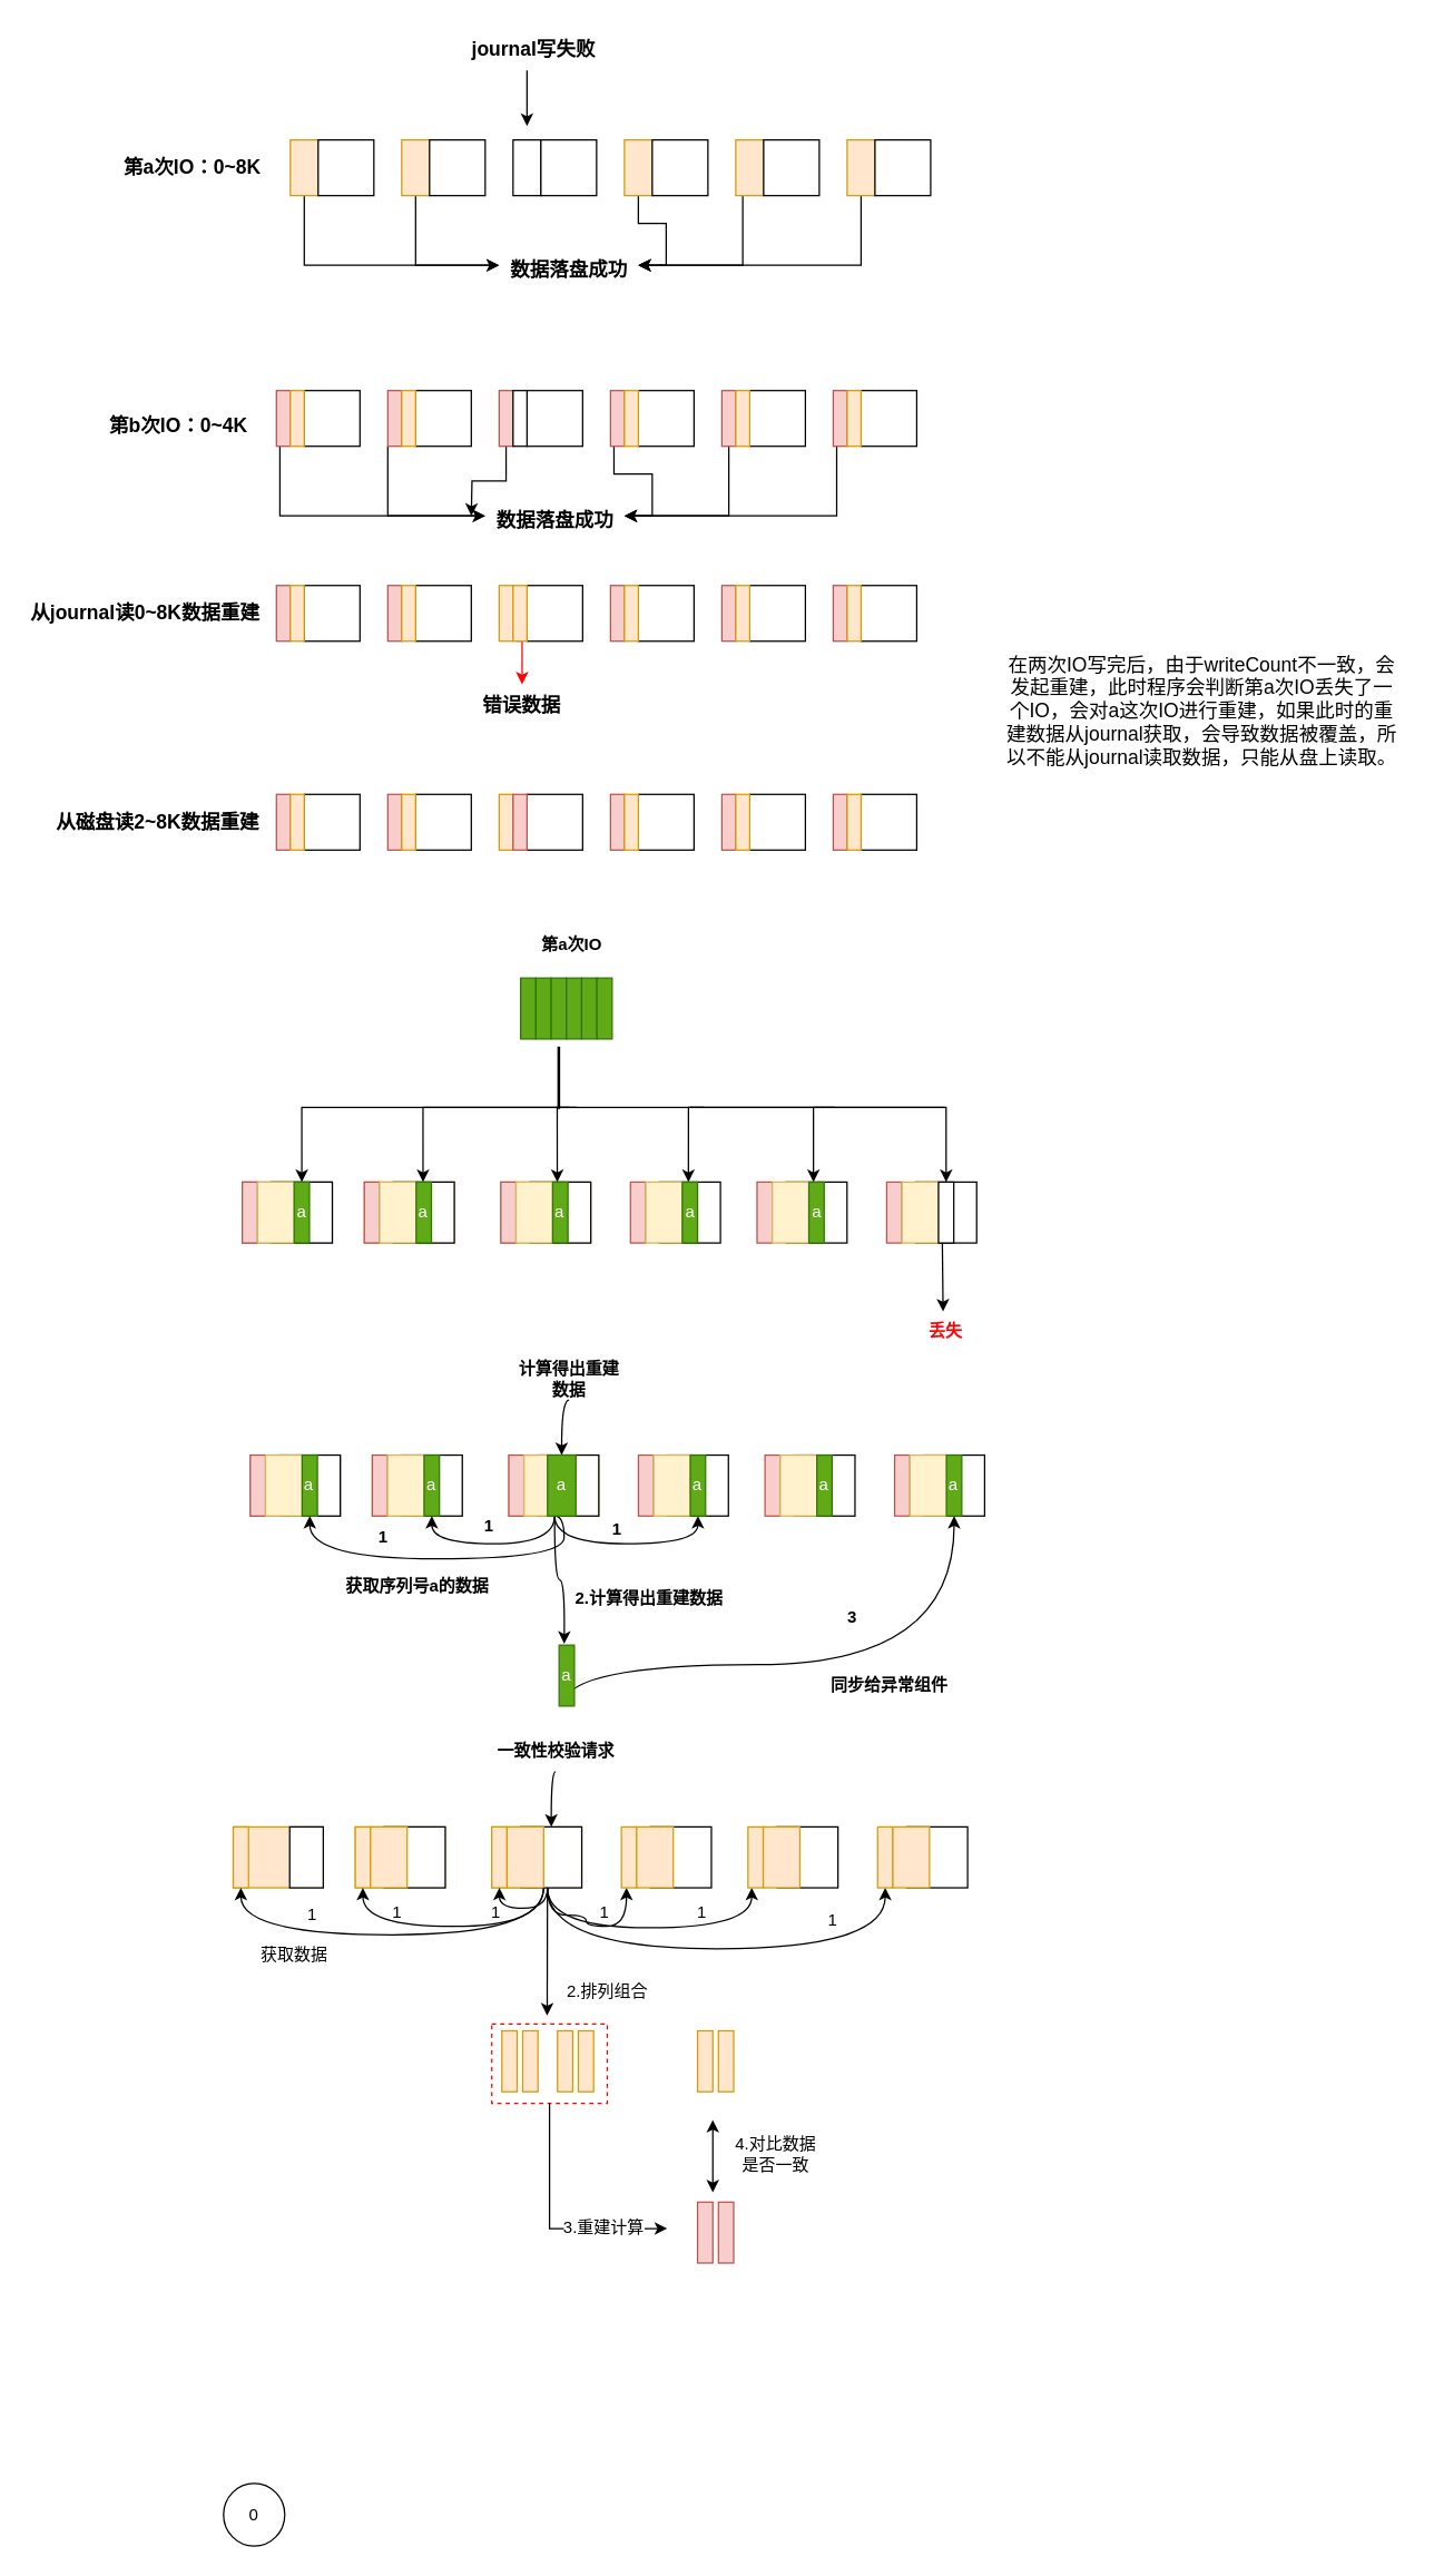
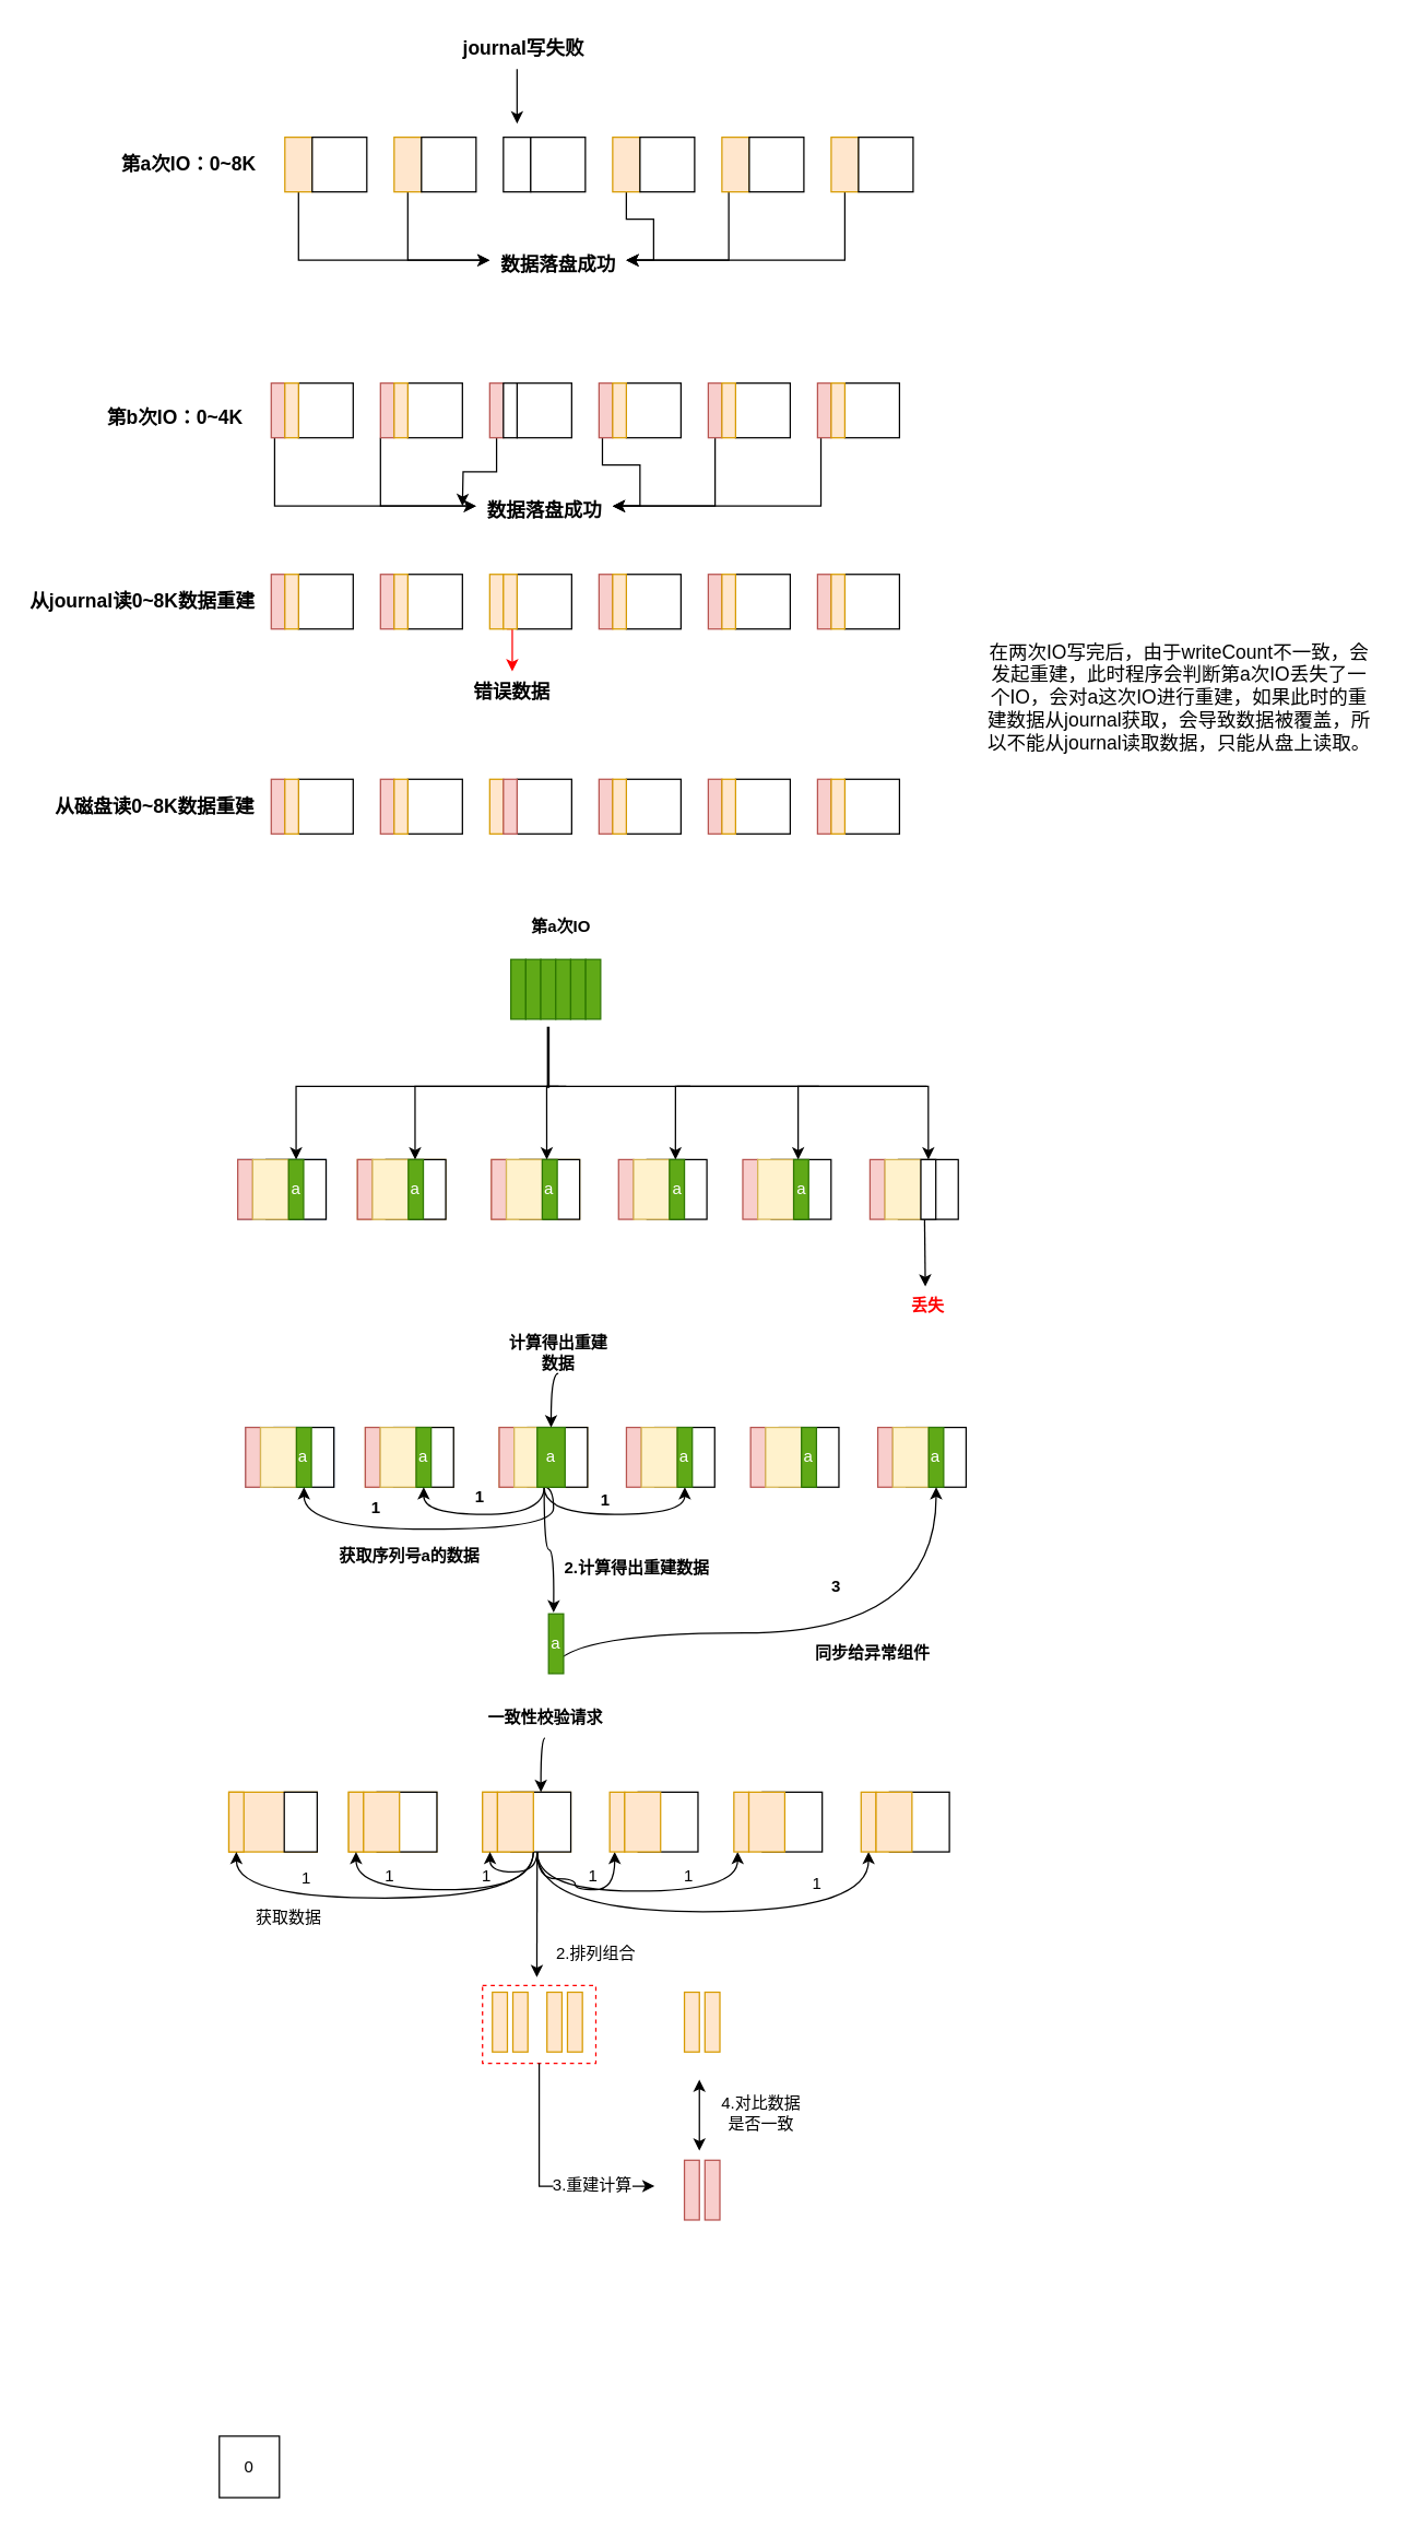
- <mxCell id="87" value="&lt;b&gt;从磁盘读2~8K数据重建&lt;/b&gt;" style="text;html=1;strokeColor=none;fillColor=none;align=center;verticalAlign=middle;whiteSpace=wrap;rounded=0;fontSize=14;" parent="1" vertex="1"><mxGeometry x="38" y="575" width="150" height="30" as="geometry" /></mxCell>
+ <mxCell id="87" value="&lt;b&gt;从磁盘读0~8K数据重建&lt;/b&gt;" style="text;html=1;strokeColor=none;fillColor=none;align=center;verticalAlign=middle;whiteSpace=wrap;rounded=0;fontSize=14;" parent="1" vertex="1"><mxGeometry x="38" y="575" width="150" height="30" as="geometry" /></mxCell>
- <mxCell id="226" value="0" style="ellipse;whiteSpace=wrap;html=1;fontSize=12;fontColor=#000000;strokeColor=#000000;" vertex="1" parent="1"><mxGeometry x="160" y="1783" width="44" height="45" as="geometry" /></mxCell>
+ <mxCell id="226" value="0" style="rounded=0;whiteSpace=wrap;html=1;fontSize=12;fontColor=#000000;strokeColor=#000000;" vertex="1" parent="1"><mxGeometry x="160" y="1783" width="44" height="45" as="geometry" /></mxCell>
